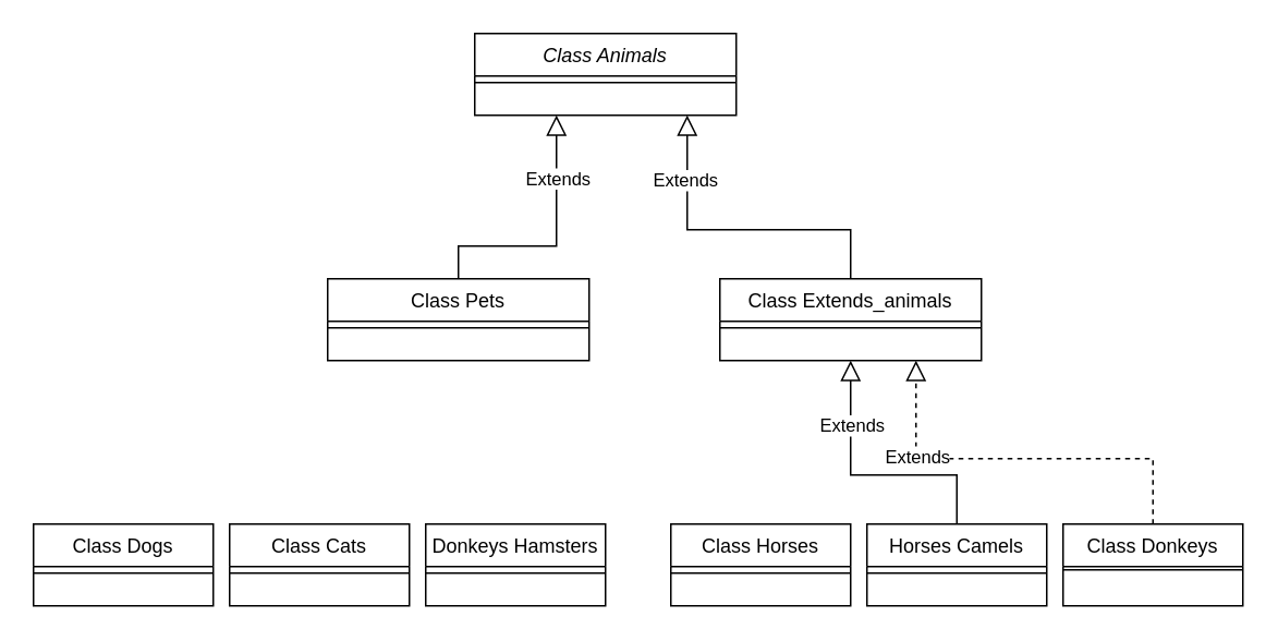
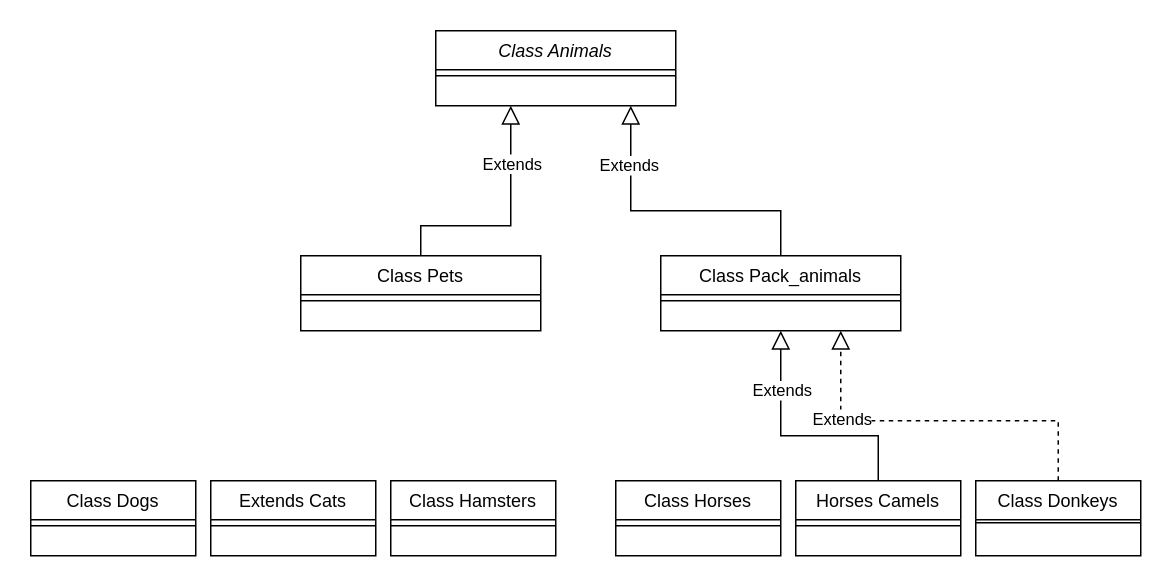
- <mxCell id="8" value="Class Extends_animals" style="swimlane;fontStyle=0;align=center;verticalAlign=top;childLayout=stackLayout;horizontal=1;startSize=26;horizontalStack=0;resizeParent=1;resizeLast=0;collapsible=1;marginBottom=0;rounded=0;shadow=0;strokeWidth=1;" parent="1" vertex="1"><mxGeometry x="440" y="170" width="160" height="50" as="geometry"><mxRectangle x="340" y="380" width="170" height="26" as="alternateBounds" /></mxGeometry></mxCell>
+ <mxCell id="8" value="Class Pack_animals" style="swimlane;fontStyle=0;align=center;verticalAlign=top;childLayout=stackLayout;horizontal=1;startSize=26;horizontalStack=0;resizeParent=1;resizeLast=0;collapsible=1;marginBottom=0;rounded=0;shadow=0;strokeWidth=1;" parent="1" vertex="1"><mxGeometry x="440" y="170" width="160" height="50" as="geometry"><mxRectangle x="340" y="380" width="170" height="26" as="alternateBounds" /></mxGeometry></mxCell>
- <mxCell id="14" value="Class Cats" style="swimlane;fontStyle=0;align=center;verticalAlign=top;childLayout=stackLayout;horizontal=1;startSize=26;horizontalStack=0;resizeParent=1;resizeLast=0;collapsible=1;marginBottom=0;rounded=0;shadow=0;strokeWidth=1;" vertex="1" parent="1"><mxGeometry x="140" y="320" width="110" height="50" as="geometry"><mxRectangle x="130" y="380" width="160" height="26" as="alternateBounds" /></mxGeometry></mxCell>
+ <mxCell id="14" value="Extends Cats" style="swimlane;fontStyle=0;align=center;verticalAlign=top;childLayout=stackLayout;horizontal=1;startSize=26;horizontalStack=0;resizeParent=1;resizeLast=0;collapsible=1;marginBottom=0;rounded=0;shadow=0;strokeWidth=1;" vertex="1" parent="1"><mxGeometry x="140" y="320" width="110" height="50" as="geometry"><mxRectangle x="130" y="380" width="160" height="26" as="alternateBounds" /></mxGeometry></mxCell>
- <mxCell id="16" value="Donkeys Hamsters" style="swimlane;fontStyle=0;align=center;verticalAlign=top;childLayout=stackLayout;horizontal=1;startSize=26;horizontalStack=0;resizeParent=1;resizeLast=0;collapsible=1;marginBottom=0;rounded=0;shadow=0;strokeWidth=1;" vertex="1" parent="1"><mxGeometry x="260" y="320" width="110" height="50" as="geometry"><mxRectangle x="130" y="380" width="160" height="26" as="alternateBounds" /></mxGeometry></mxCell>
+ <mxCell id="16" value="Class Hamsters" style="swimlane;fontStyle=0;align=center;verticalAlign=top;childLayout=stackLayout;horizontal=1;startSize=26;horizontalStack=0;resizeParent=1;resizeLast=0;collapsible=1;marginBottom=0;rounded=0;shadow=0;strokeWidth=1;" vertex="1" parent="1"><mxGeometry x="260" y="320" width="110" height="50" as="geometry"><mxRectangle x="130" y="380" width="160" height="26" as="alternateBounds" /></mxGeometry></mxCell>
